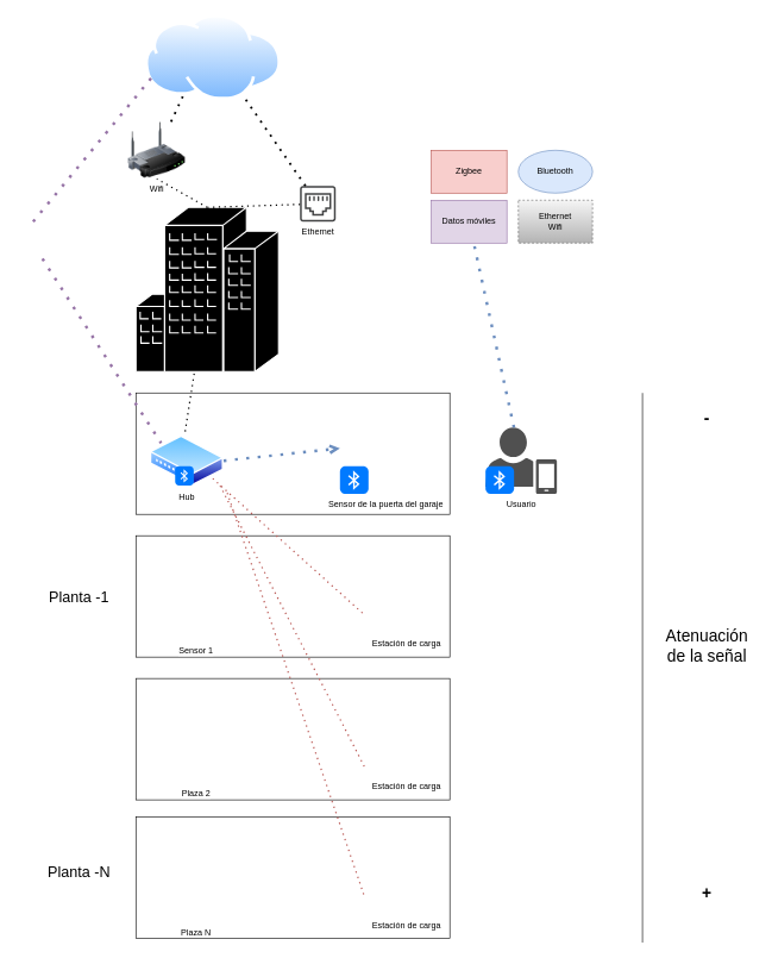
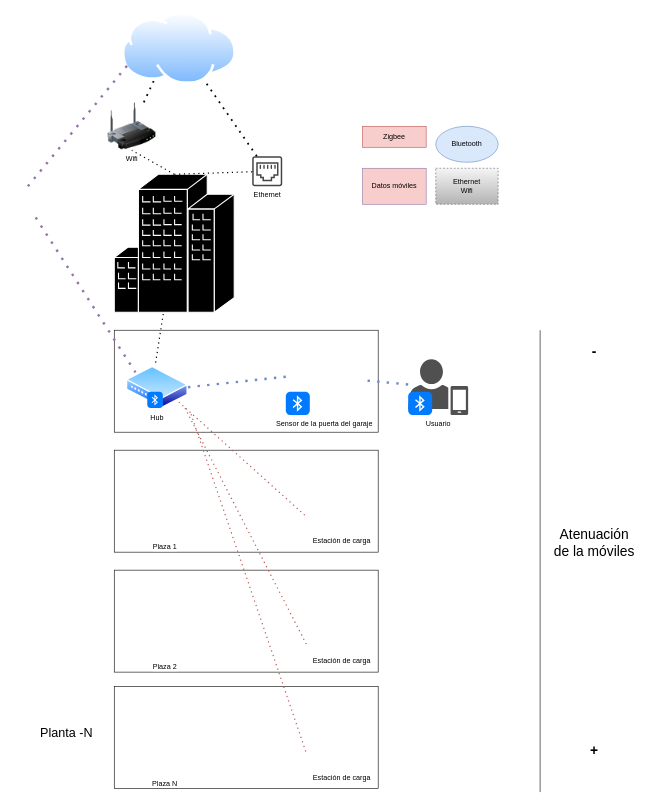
- <mxCell id="42" value="Zigbee" style="rounded=0;whiteSpace=wrap;html=1;fillColor=#f8cecc;strokeColor=#b85450;" vertex="1" parent="1"><mxGeometry x="604" y="210" width="106" height="60" as="geometry" /></mxCell>
+ <mxCell id="42" value="Zigbee" style="rounded=0;whiteSpace=wrap;html=1;fillColor=#f8cecc;strokeColor=#b85450;" vertex="1" parent="1"><mxGeometry x="604" y="210" width="106" height="35" as="geometry" /></mxCell>
- <mxCell id="44" value="Datos móviles" style="rounded=0;whiteSpace=wrap;html=1;fillColor=#e1d5e7;strokeColor=#9673a6;" vertex="1" parent="1"><mxGeometry x="604" y="280" width="106" height="60" as="geometry" /></mxCell>
+ <mxCell id="44" value="Datos móviles" style="rounded=0;whiteSpace=wrap;html=1;fillColor=#f8cecc;strokeColor=#9673a6;" vertex="1" parent="1"><mxGeometry x="604" y="280" width="106" height="60" as="geometry" /></mxCell>
- <mxCell id="40" value="" style="endArrow=none;dashed=1;html=1;dashPattern=1 3;strokeWidth=4;rounded=0;fillColor=#dae8fc;strokeColor=#6c8ebf;" edge="1" parent="1" source="25" target="44"><mxGeometry width="50" height="50" relative="1" as="geometry"><mxPoint x="440" y="370" as="sourcePoint" /><mxPoint x="490" y="320" as="targetPoint" /></mxGeometry></mxCell>
+ <mxCell id="40" value="" style="endArrow=none;dashed=1;html=1;dashPattern=1 3;strokeWidth=4;rounded=0;fillColor=#dae8fc;strokeColor=#6c8ebf;" edge="1" parent="1" source="25" target="5"><mxGeometry width="50" height="50" relative="1" as="geometry"><mxPoint x="440" y="370" as="sourcePoint" /><mxPoint x="490" y="320" as="targetPoint" /></mxGeometry></mxCell>
- <mxCell id="41" value="" style="endArrow=open;dashed=1;html=1;dashPattern=1 3;strokeWidth=4;rounded=0;exitX=1;exitY=0.5;exitDx=0;exitDy=0;entryX=0;entryY=0.5;entryDx=0;entryDy=0;fillColor=#dae8fc;strokeColor=#6c8ebf;" edge="1" parent="1" source="10" target="5"><mxGeometry width="50" height="50" relative="1" as="geometry"><mxPoint x="440" y="570" as="sourcePoint" /><mxPoint x="490" y="520" as="targetPoint" /></mxGeometry></mxCell>
+ <mxCell id="41" value="" style="endArrow=none;dashed=1;html=1;dashPattern=1 3;strokeWidth=4;rounded=0;exitX=1;exitY=0.5;exitDx=0;exitDy=0;entryX=0;entryY=0.5;entryDx=0;entryDy=0;fillColor=#dae8fc;strokeColor=#6c8ebf;" edge="1" parent="1" source="10" target="5"><mxGeometry width="50" height="50" relative="1" as="geometry"><mxPoint x="440" y="570" as="sourcePoint" /><mxPoint x="490" y="520" as="targetPoint" /></mxGeometry></mxCell>
- <mxCell id="20" value="&lt;font style=&quot;font-size: 21px;&quot;&gt;Planta -1&lt;/font&gt;" style="text;html=1;align=center;verticalAlign=middle;resizable=0;points=[];autosize=1;strokeColor=none;fillColor=none;" vertex="1" parent="1"><mxGeometry x="55" y="815" width="110" height="40" as="geometry" /></mxCell>
- <mxCell id="37" value="Atenuación &lt;br style=&quot;font-size: 23px;&quot;&gt;de la señal" style="text;html=1;align=center;verticalAlign=middle;resizable=0;points=[];autosize=1;strokeColor=none;fillColor=none;fontSize=23;" vertex="1" parent="1"><mxGeometry x="920" y="870" width="140" height="70" as="geometry" /></mxCell>
+ <mxCell id="37" value="Atenuación &lt;br style=&quot;font-size: 23px;&quot;&gt;de la móviles" style="text;html=1;align=center;verticalAlign=middle;resizable=0;points=[];autosize=1;strokeColor=none;fillColor=none;fontSize=23;" vertex="1" parent="1"><mxGeometry x="920" y="870" width="140" height="70" as="geometry" /></mxCell>
- <mxCell id="3" value="Sensor 1" style="shape=image;html=1;verticalAlign=top;verticalLabelPosition=bottom;labelBackgroundColor=#ffffff;imageAspect=0;aspect=fixed;image=https://cdn2.iconfinder.com/data/icons/boxicons-solid-vol-1/24/bxs-car-garage-128.png" vertex="1" parent="1"><mxGeometry x="210" y="770" width="128" height="128" as="geometry" /></mxCell>
+ <mxCell id="3" value="Plaza 1" style="shape=image;html=1;verticalAlign=top;verticalLabelPosition=bottom;labelBackgroundColor=#ffffff;imageAspect=0;aspect=fixed;image=https://cdn2.iconfinder.com/data/icons/boxicons-solid-vol-1/24/bxs-car-garage-128.png" vertex="1" parent="1"><mxGeometry x="210" y="770" width="128" height="128" as="geometry" /></mxCell>
